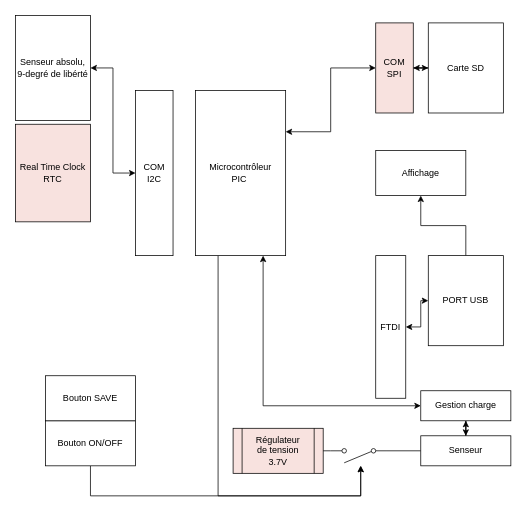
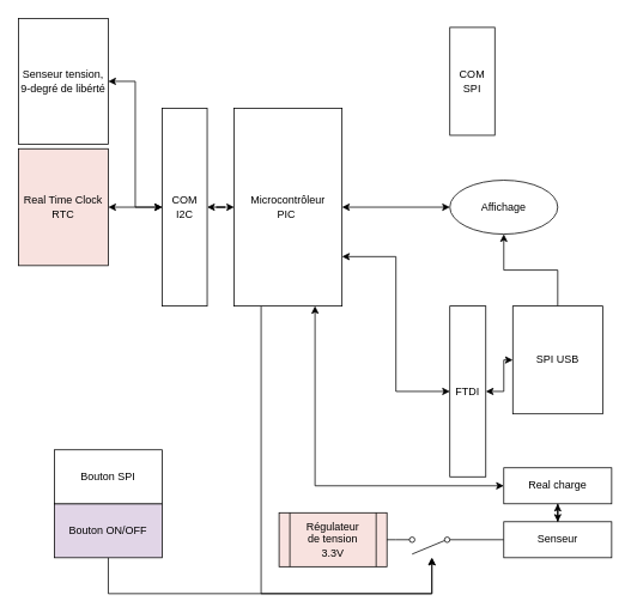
- <mxCell id="3" value="Senseur absolu, 9-degré de libérté" style="rounded=0;whiteSpace=wrap;html=1;" vertex="1" parent="1"><mxGeometry x="20" y="20" width="100" height="140" as="geometry" /></mxCell>
+ <mxCell id="3" value="Senseur tension, 9-degré de libérté" style="rounded=0;whiteSpace=wrap;html=1;" vertex="1" parent="1"><mxGeometry x="20" y="20" width="100" height="140" as="geometry" /></mxCell>
- <mxCell id="18" value="COM&lt;br&gt;SPI" style="rounded=0;whiteSpace=wrap;html=1;fillColor=#f8e2df;" vertex="1" parent="1"><mxGeometry x="500" y="30" width="50" height="120" as="geometry" /></mxCell>
+ <mxCell id="18" value="COM&lt;br&gt;SPI" style="rounded=0;whiteSpace=wrap;html=1;" vertex="1" parent="1"><mxGeometry x="500" y="30" width="50" height="120" as="geometry" /></mxCell>
- <mxCell id="17" style="edgeStyle=orthogonalEdgeStyle;rounded=0;orthogonalLoop=1;jettySize=auto;html=1;entryX=0;entryY=0.5;entryDx=0;entryDy=0;startArrow=classic;startFill=1;" edge="1" parent="1" source="18" target="19"><mxGeometry relative="1" as="geometry" /></mxCell>
- <mxCell id="19" value="Carte SD" style="rounded=0;whiteSpace=wrap;html=1;" vertex="1" parent="1"><mxGeometry x="570" y="30" width="100" height="120" as="geometry" /></mxCell>
- <mxCell id="7" style="edgeStyle=orthogonalEdgeStyle;rounded=0;orthogonalLoop=1;jettySize=auto;html=1;entryX=0;entryY=0.5;entryDx=0;entryDy=0;startArrow=classic;startFill=1;exitX=1;exitY=0.25;exitDx=0;exitDy=0;" edge="1" parent="1" source="9" target="18"><mxGeometry relative="1" as="geometry" /></mxCell>
+ <mxCell id="4" style="edgeStyle=orthogonalEdgeStyle;rounded=0;orthogonalLoop=1;jettySize=auto;html=1;entryX=0;entryY=0.5;entryDx=0;entryDy=0;startArrow=classic;startFill=1;" edge="1" parent="1" source="5" target="11"><mxGeometry relative="1" as="geometry" /></mxCell>
+ <mxCell id="10" style="edgeStyle=orthogonalEdgeStyle;rounded=0;orthogonalLoop=1;jettySize=auto;html=1;entryX=0;entryY=0.5;entryDx=0;entryDy=0;startArrow=classic;startFill=1;" edge="1" parent="1" source="11" target="9"><mxGeometry relative="1" as="geometry" /></mxCell>
+ <mxCell id="6" style="edgeStyle=orthogonalEdgeStyle;rounded=0;orthogonalLoop=1;jettySize=auto;html=1;entryX=0;entryY=0.5;entryDx=0;entryDy=0;startArrow=classic;startFill=1;" edge="1" parent="1" source="9" target="20"><mxGeometry relative="1" as="geometry" /></mxCell>
- <mxCell id="20" value="Affichage" style="rounded=0;whiteSpace=wrap;html=1;" vertex="1" parent="1"><mxGeometry x="500" y="200" width="120" height="60" as="geometry" /></mxCell>
+ <mxCell id="20" value="Affichage" style="ellipse;whiteSpace=wrap;html=1;" vertex="1" parent="1"><mxGeometry x="500" y="200" width="120" height="60" as="geometry" /></mxCell>
+ <mxCell id="13" style="edgeStyle=orthogonalEdgeStyle;rounded=0;orthogonalLoop=1;jettySize=auto;html=1;entryX=1;entryY=0.75;entryDx=0;entryDy=0;startArrow=classic;startFill=1;" edge="1" parent="1" source="14" target="9"><mxGeometry relative="1" as="geometry" /></mxCell>
- <mxCell id="16" value="PORT USB" style="rounded=0;whiteSpace=wrap;html=1;" vertex="1" parent="1"><mxGeometry x="570" y="340" width="100" height="120" as="geometry" /></mxCell>
+ <mxCell id="16" value="SPI USB" style="rounded=0;whiteSpace=wrap;html=1;" vertex="1" parent="1"><mxGeometry x="570" y="340" width="100" height="120" as="geometry" /></mxCell>
- <mxCell id="23" value="Bouton SAVE" style="rounded=0;whiteSpace=wrap;html=1;" vertex="1" parent="1"><mxGeometry x="60" y="500" width="120" height="60" as="geometry" /></mxCell>
+ <mxCell id="23" value="Bouton SPI" style="rounded=0;whiteSpace=wrap;html=1;" vertex="1" parent="1"><mxGeometry x="60" y="500" width="120" height="60" as="geometry" /></mxCell>
- <mxCell id="28" value="Gestion charge" style="rounded=0;whiteSpace=wrap;html=1;" vertex="1" parent="1"><mxGeometry x="560" y="520" width="120" height="40" as="geometry" /></mxCell>
+ <mxCell id="28" value="Real charge" style="rounded=0;whiteSpace=wrap;html=1;" vertex="1" parent="1"><mxGeometry x="560" y="520" width="120" height="40" as="geometry" /></mxCell>
- <mxCell id="22" value="Bouton ON/OFF" style="rounded=0;whiteSpace=wrap;html=1;" vertex="1" parent="1"><mxGeometry x="60" y="560" width="120" height="60" as="geometry" /></mxCell>
+ <mxCell id="22" value="Bouton ON/OFF" style="rounded=0;whiteSpace=wrap;html=1;fillColor=#e1d5e7;" vertex="1" parent="1"><mxGeometry x="60" y="560" width="120" height="60" as="geometry" /></mxCell>
- <mxCell id="29" value="Régulateur&lt;br&gt;de tension&lt;br&gt;3.7V" style="shape=process;whiteSpace=wrap;html=1;backgroundOutline=1;fillColor=#F8E2DF;strokeColor=default;" vertex="1" parent="1"><mxGeometry x="310" y="570" width="120" height="60" as="geometry" /></mxCell>
+ <mxCell id="29" value="Régulateur&lt;br&gt;de tension&lt;br&gt;3.3V" style="shape=process;whiteSpace=wrap;html=1;backgroundOutline=1;fillColor=#F8E2DF;strokeColor=default;" vertex="1" parent="1"><mxGeometry x="310" y="570" width="120" height="60" as="geometry" /></mxCell>
